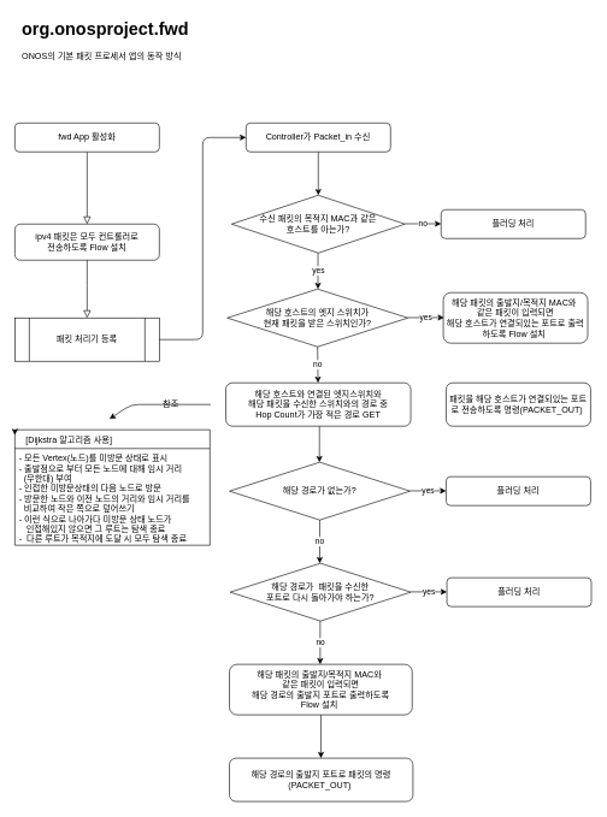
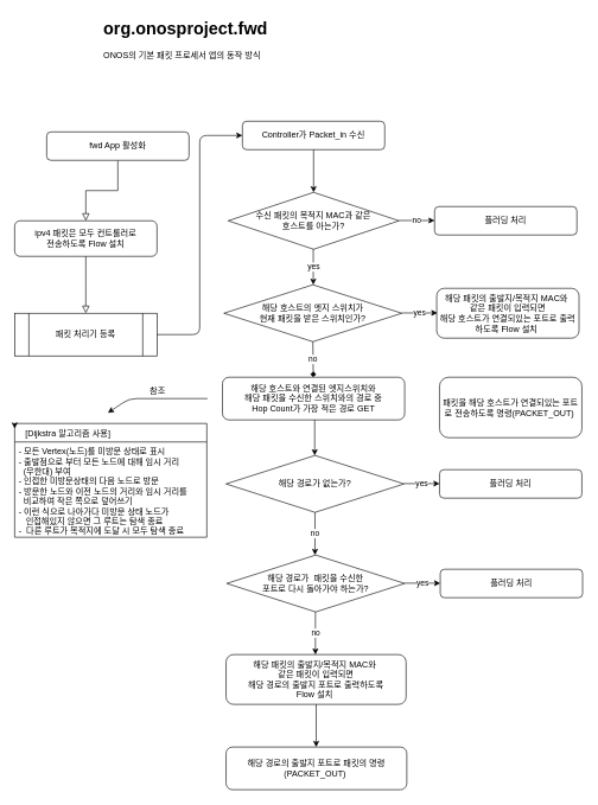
- <mxCell id="29" value="&lt;h1&gt;org.onosproject.fwd&lt;/h1&gt;&lt;div&gt;ONOS의 기본 패킷 프로세서 앱의 동작 방식&lt;/div&gt;&lt;div&gt;&lt;br&gt;&lt;/div&gt;" style="text;html=1;strokeColor=none;fillColor=none;spacing=5;spacingTop=-20;whiteSpace=wrap;overflow=hidden;rounded=0;" parent="1" vertex="1"><mxGeometry x="25" y="20" width="450" height="120" as="geometry" /></mxCell>
+ <mxCell id="29" value="&lt;h1&gt;org.onosproject.fwd&lt;/h1&gt;&lt;div&gt;ONOS의 기본 패킷 프로세서 앱의 동작 방식&lt;/div&gt;&lt;div&gt;&lt;br&gt;&lt;/div&gt;" style="text;html=1;strokeColor=none;fillColor=none;spacing=5;spacingTop=-20;whiteSpace=wrap;overflow=hidden;rounded=0;" parent="1" vertex="1"><mxGeometry x="140" y="20" width="450" height="120" as="geometry" /></mxCell>
- <mxCell id="3" value="fwd App 활성화" style="rounded=1;whiteSpace=wrap;html=1;fontSize=12;glass=0;strokeWidth=1;shadow=0;" parent="1" vertex="1"><mxGeometry x="20" y="170" width="200" height="40" as="geometry" /></mxCell>
+ <mxCell id="3" value="fwd App 활성화" style="rounded=1;whiteSpace=wrap;html=1;fontSize=12;glass=0;strokeWidth=1;shadow=0;" parent="1" vertex="1"><mxGeometry x="65" y="185" width="200" height="40" as="geometry" /></mxCell>
- <mxCell id="16" value="no" style="endArrow=classic;html=1;exitX=0.5;exitY=1;exitDx=0;exitDy=0;" parent="1" source="14" target="18" edge="1"><mxGeometry width="50" height="50" relative="1" as="geometry"><mxPoint x="514" y="510" as="sourcePoint" /><mxPoint x="442" y="530" as="targetPoint" /></mxGeometry></mxCell>
+ <mxCell id="16" value="no" style="endArrow=diamond;html=1;exitX=0.5;exitY=1;exitDx=0;exitDy=0;" parent="1" source="14" target="18" edge="1"><mxGeometry width="50" height="50" relative="1" as="geometry"><mxPoint x="514" y="510" as="sourcePoint" /><mxPoint x="442" y="530" as="targetPoint" /></mxGeometry></mxCell>
- <mxCell id="36" value="참조" style="text;html=1;strokeColor=none;fillColor=none;align=center;verticalAlign=middle;whiteSpace=wrap;rounded=0;" parent="1" vertex="1"><mxGeometry x="216" y="550" width="40" height="20" as="geometry" /></mxCell>
+ <mxCell id="36" value="참조" style="text;html=1;strokeColor=none;fillColor=none;align=center;verticalAlign=middle;whiteSpace=wrap;rounded=0;" parent="1" vertex="1"><mxGeometry x="201" y="540" width="40" height="20" as="geometry" /></mxCell>
- <mxCell id="30" value="&lt;span&gt;패킷을&amp;nbsp;해당 호스트가 연결되있는 포트로 전송하도록 명령(PACKET_OUT)&amp;nbsp;&lt;br&gt;&lt;/span&gt;" style="rounded=1;whiteSpace=wrap;html=1;fontSize=12;glass=0;strokeWidth=1;shadow=0;" parent="1" vertex="1"><mxGeometry x="617" y="530" width="200" height="60" as="geometry" /></mxCell>
+ <mxCell id="30" value="&lt;span&gt;패킷을&amp;nbsp;해당 호스트가 연결되있는 포트로 전송하도록 명령(PACKET_OUT)&amp;nbsp;&lt;br&gt;&lt;/span&gt;" style="rounded=1;whiteSpace=wrap;html=1;fontSize=12;glass=0;strokeWidth=1;shadow=0;" parent="1" vertex="1"><mxGeometry x="617" y="530" width="200" height="85" as="geometry" /></mxCell>
